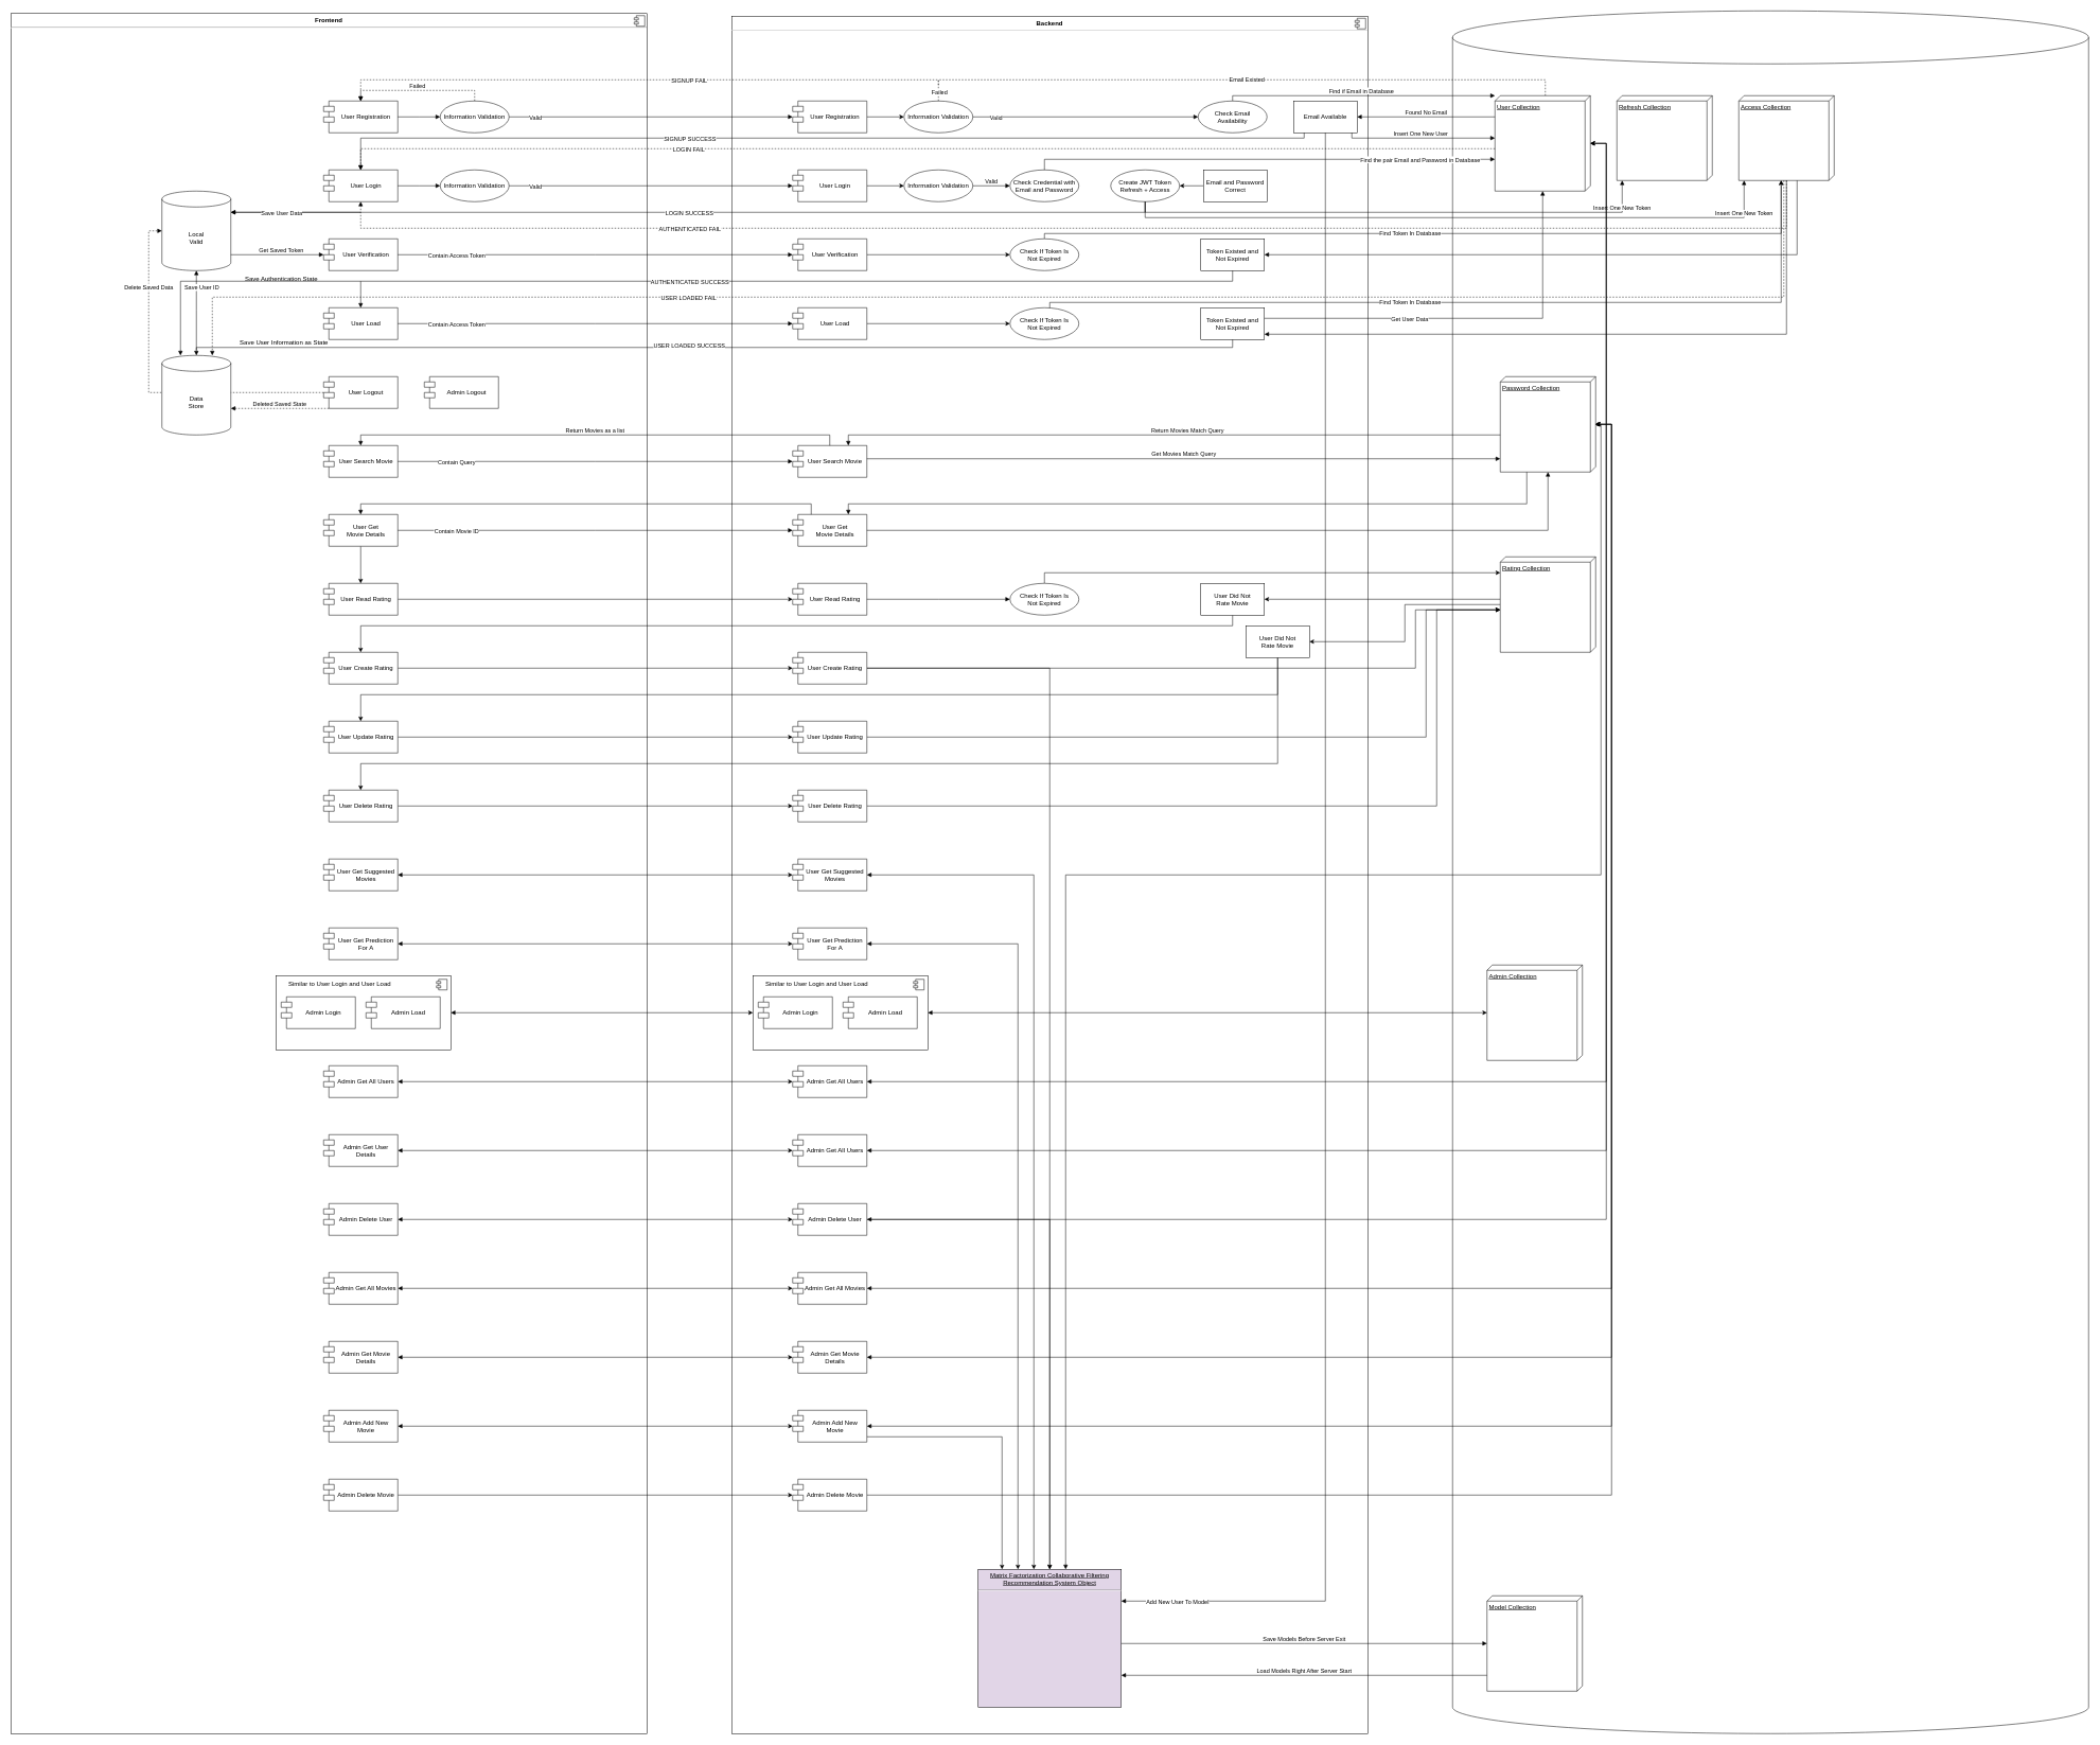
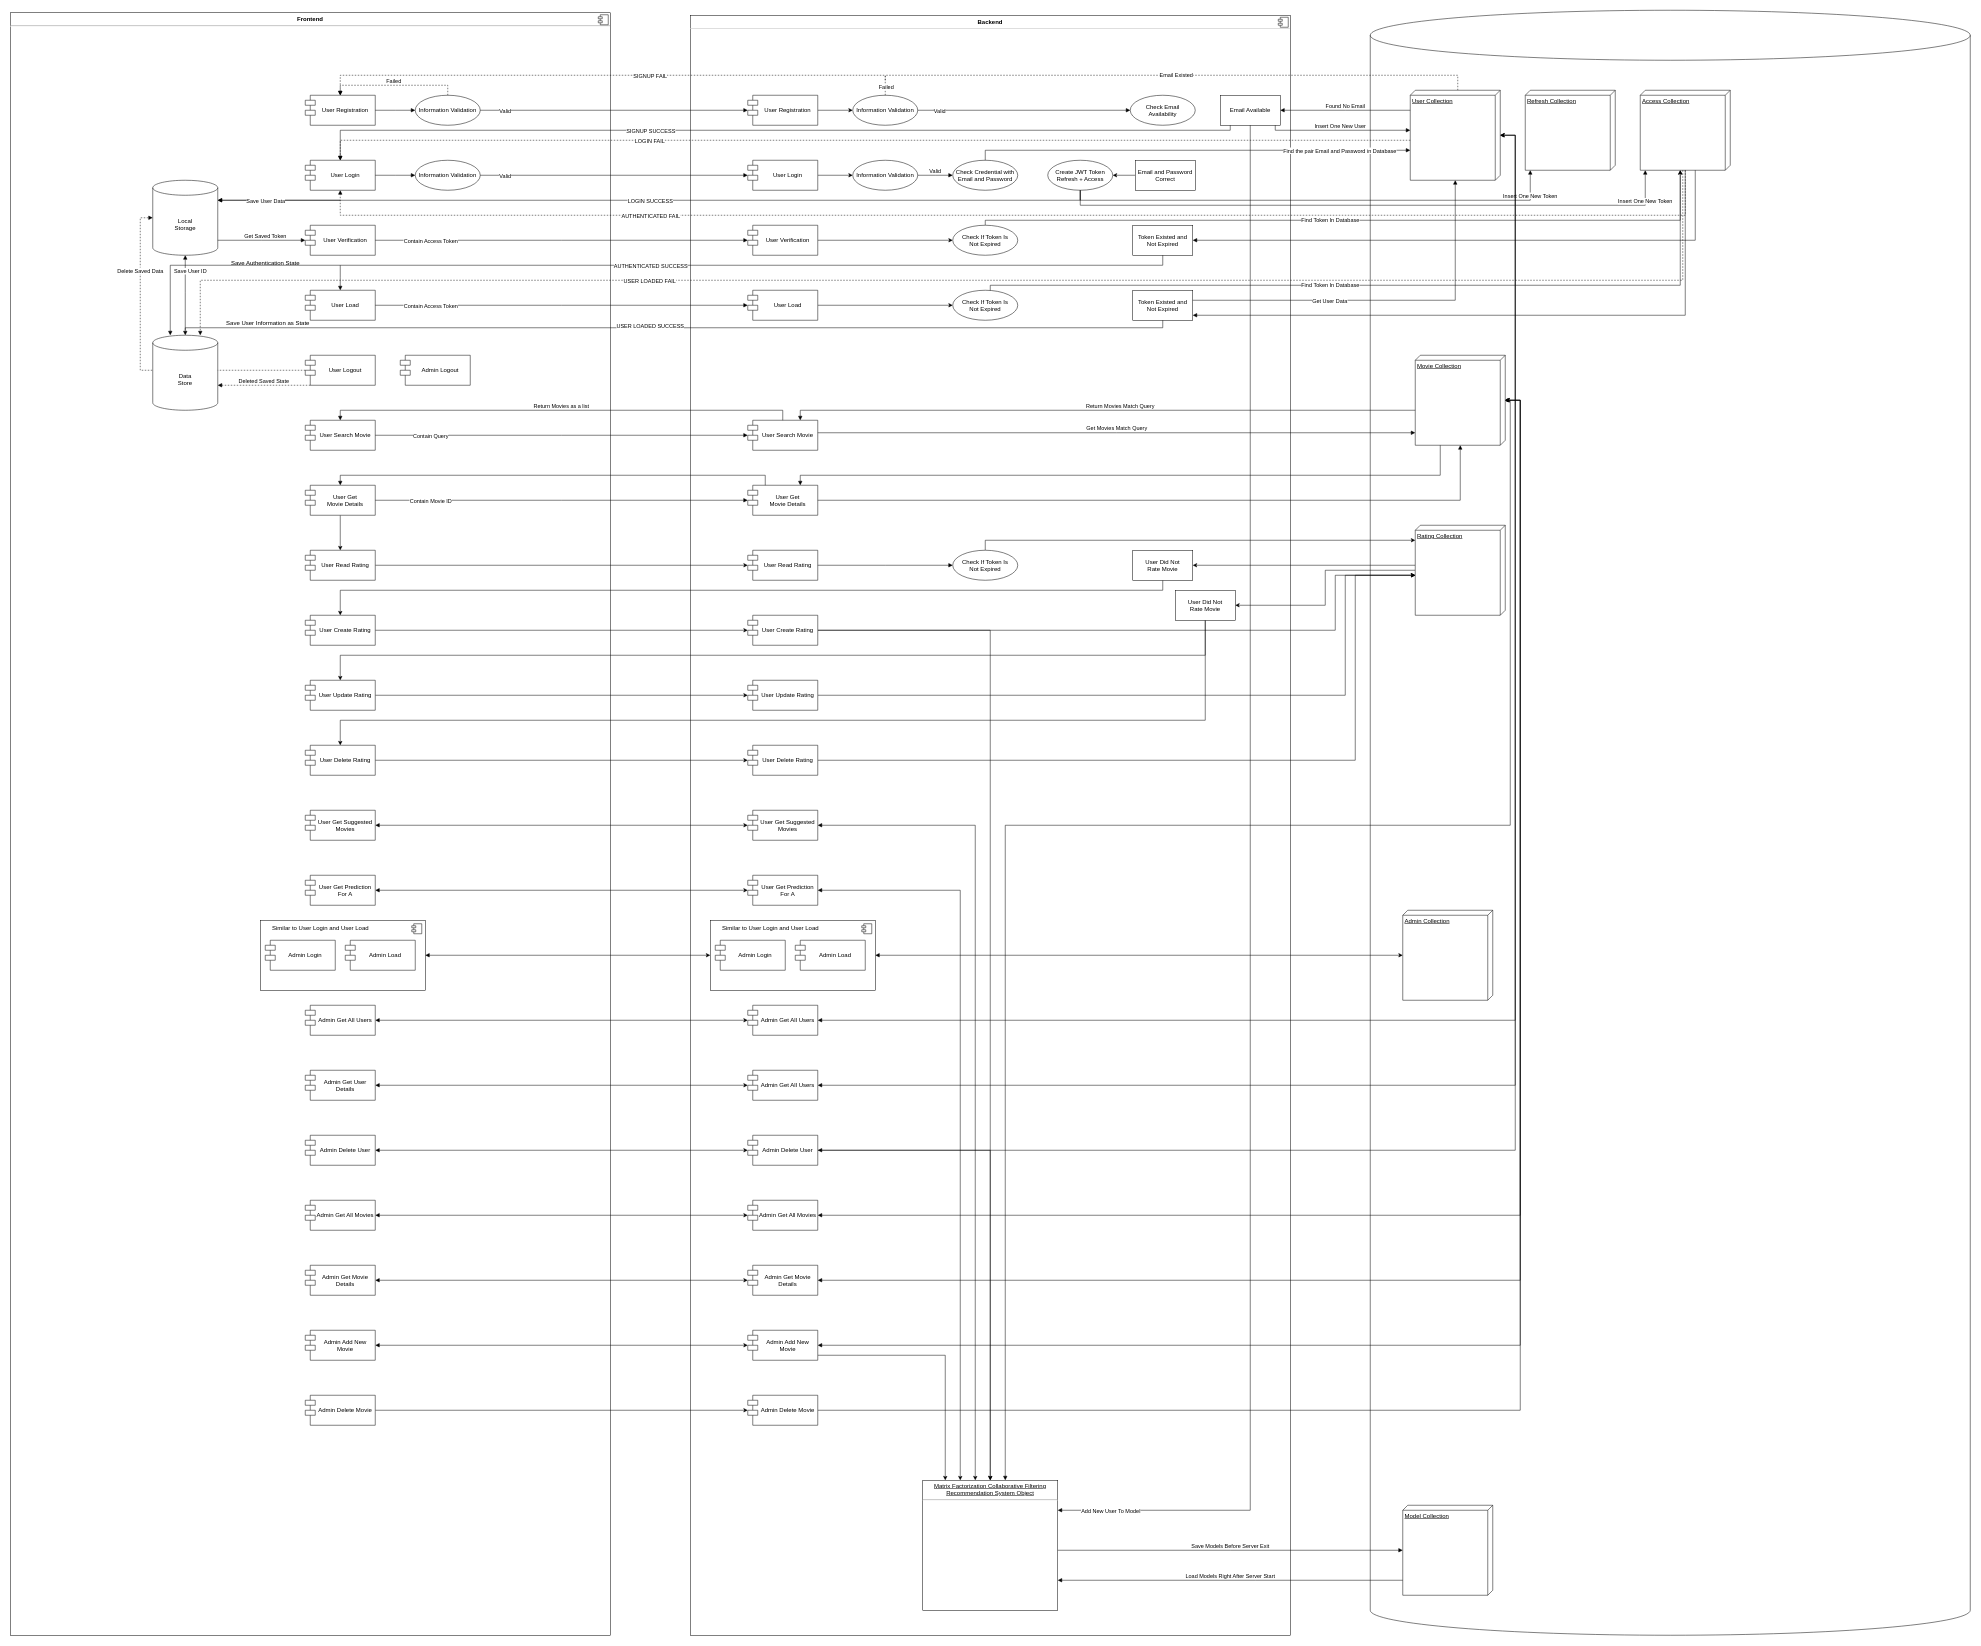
- <mxCell id="19" value="Find if Email in Database" style="html=1;verticalAlign=bottom;endArrow=block;edgeStyle=elbowEdgeStyle;elbow=vertical;curved=0;rounded=0;" parent="1" source="17" target="23" edge="1"><mxGeometry width="80" relative="1" as="geometry"><mxPoint x="2660" y="260" as="sourcePoint" /><mxPoint x="2820" y="222.273" as="targetPoint" /><Array as="points"><mxPoint x="2620" y="180" /></Array></mxGeometry></mxCell>
- <mxCell id="54" value="Local&lt;br&gt;Valid" style="shape=cylinder3;whiteSpace=wrap;html=1;boundedLbl=1;backgroundOutline=1;size=15;" parent="1" vertex="1"><mxGeometry x="305" y="360" width="130" height="150" as="geometry" /></mxCell>
+ <mxCell id="54" value="Local&lt;br&gt;Storage" style="shape=cylinder3;whiteSpace=wrap;html=1;boundedLbl=1;backgroundOutline=1;size=15;" parent="1" vertex="1"><mxGeometry x="305" y="360" width="130" height="150" as="geometry" /></mxCell>
- <mxCell id="85" value="Password Collection" style="verticalAlign=top;align=left;spacingTop=8;spacingLeft=2;spacingRight=12;shape=cube;size=10;direction=south;fontStyle=4;html=1;whiteSpace=wrap;" parent="1" vertex="1"><mxGeometry x="2830" y="710" width="180" height="180" as="geometry" /></mxCell>
+ <mxCell id="85" value="Movie Collection" style="verticalAlign=top;align=left;spacingTop=8;spacingLeft=2;spacingRight=12;shape=cube;size=10;direction=south;fontStyle=4;html=1;whiteSpace=wrap;" parent="1" vertex="1"><mxGeometry x="2830" y="710" width="180" height="180" as="geometry" /></mxCell>
- <mxCell id="40" value="&lt;p style=&quot;margin:0px;margin-top:4px;text-align:center;text-decoration:underline;&quot;&gt;Matrix Factorization Collaborative Filtering Recommendation System Object&lt;br&gt;&lt;/p&gt;&lt;hr&gt;&lt;p style=&quot;margin:0px;margin-left:8px;&quot;&gt;&lt;br&gt;&lt;/p&gt;" style="verticalAlign=top;align=left;overflow=fill;fontSize=12;fontFamily=Helvetica;html=1;whiteSpace=wrap;fillColor=#e1d5e7;" parent="1" vertex="1"><mxGeometry x="1845" y="2960" width="270" height="260" as="geometry" /></mxCell>
+ <mxCell id="40" value="&lt;p style=&quot;margin:0px;margin-top:4px;text-align:center;text-decoration:underline;&quot;&gt;Matrix Factorization Collaborative Filtering Recommendation System Object&lt;br&gt;&lt;/p&gt;&lt;hr&gt;&lt;p style=&quot;margin:0px;margin-left:8px;&quot;&gt;&lt;br&gt;&lt;/p&gt;" style="verticalAlign=top;align=left;overflow=fill;fontSize=12;fontFamily=Helvetica;html=1;whiteSpace=wrap;" parent="1" vertex="1"><mxGeometry x="1845" y="2960" width="270" height="260" as="geometry" /></mxCell>
